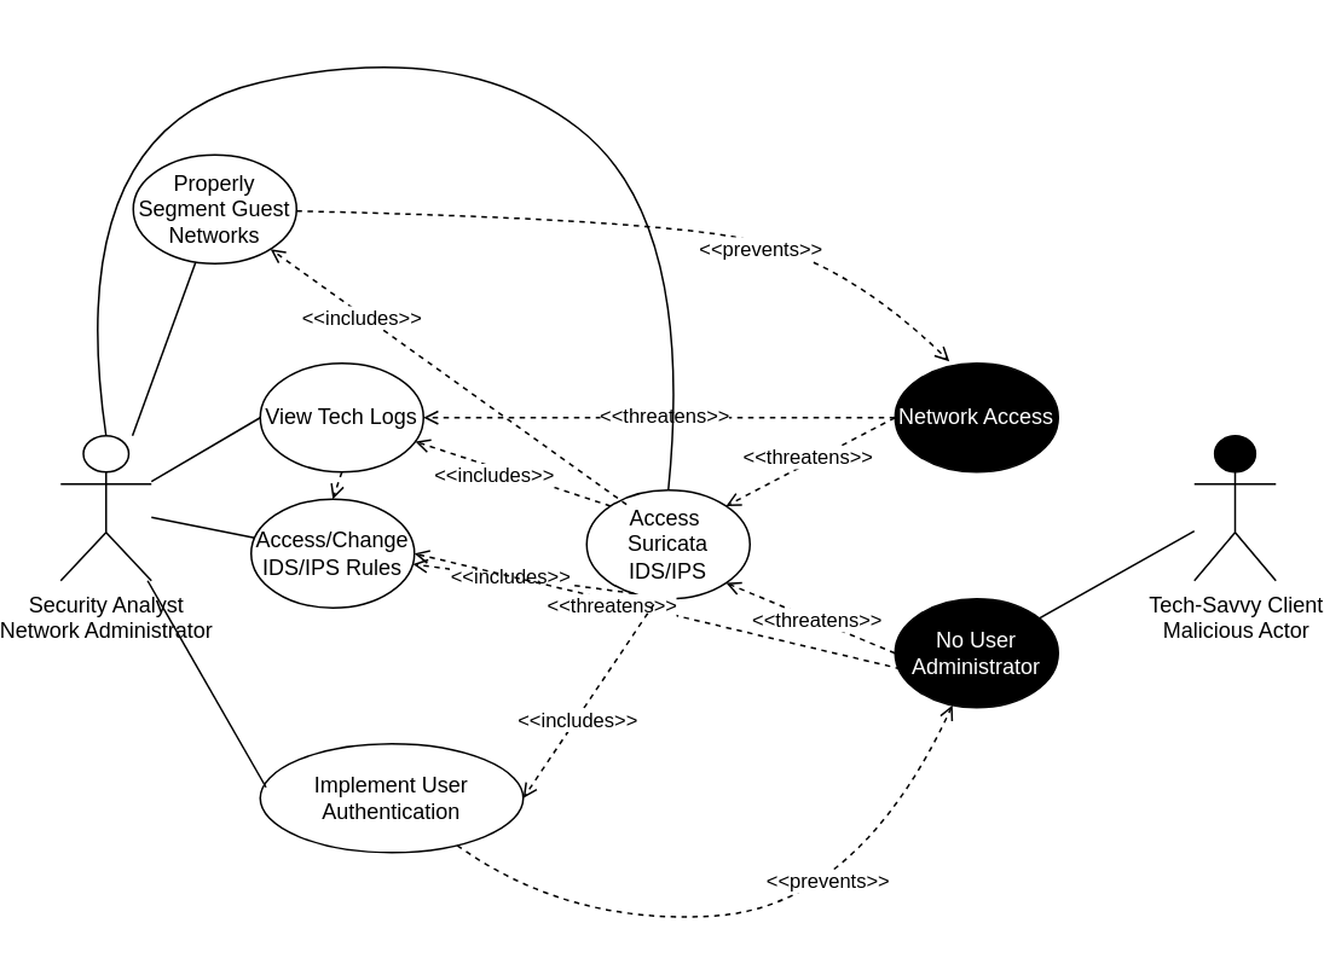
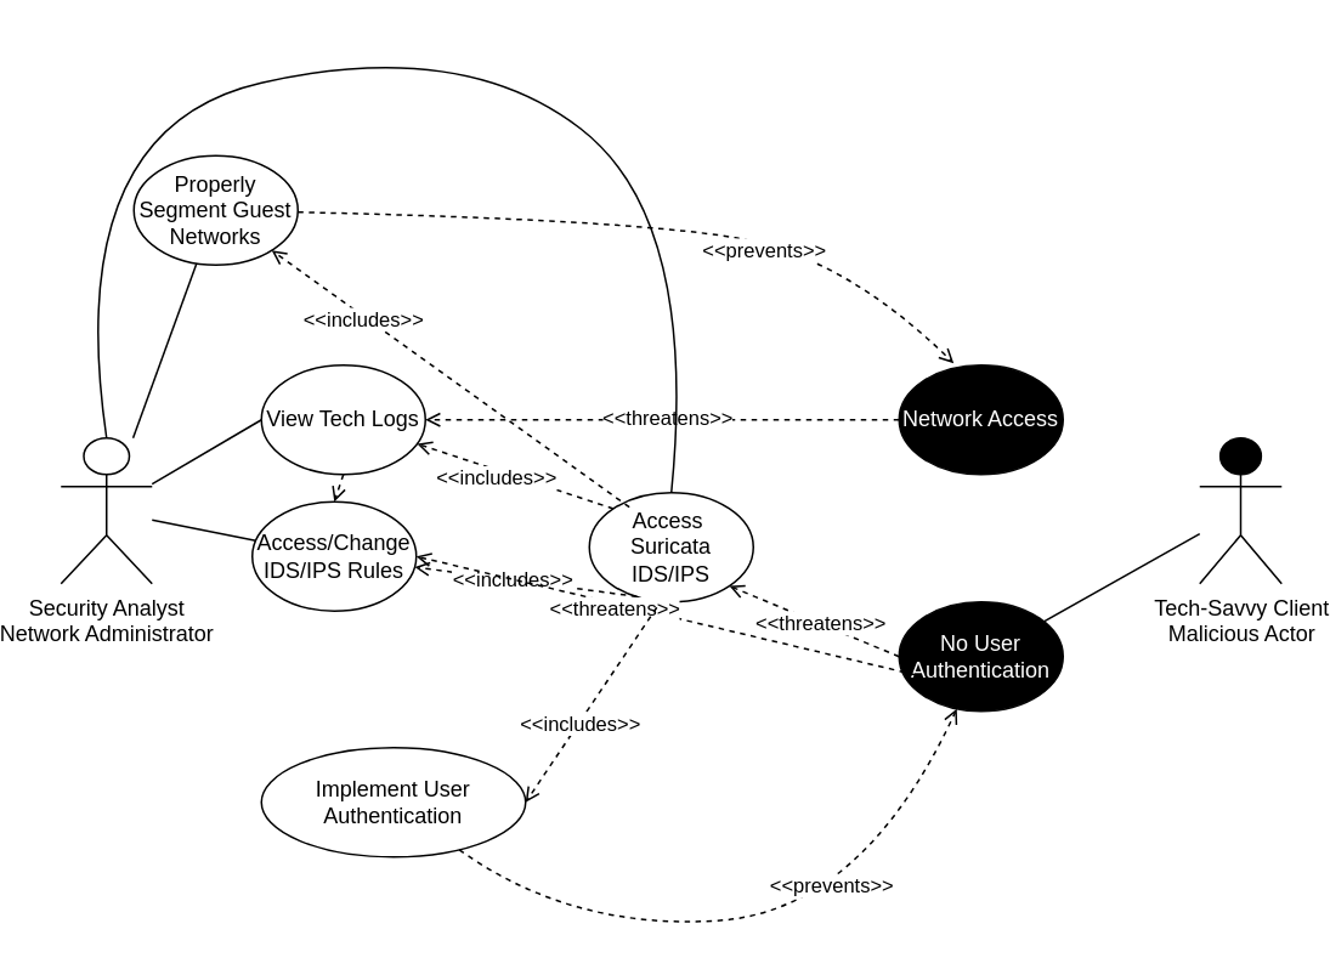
- <mxCell id="17" value="" style="endArrow=open;html=1;rounded=0;exitX=0;exitY=0.5;exitDx=0;exitDy=0;entryX=1;entryY=0;entryDx=0;entryDy=0;endFill=0;dashed=1;" edge="1" parent="1" source="13" target="2"><mxGeometry width="50" height="50" relative="1" as="geometry"><mxPoint x="330" y="390" as="sourcePoint" /><mxPoint x="380" y="340" as="targetPoint" /></mxGeometry></mxCell>
- <mxCell id="18" value="&amp;lt;&amp;lt;threatens&amp;gt;&amp;gt;" style="edgeLabel;html=1;align=center;verticalAlign=middle;resizable=0;points=[];" vertex="1" connectable="0" parent="17"><mxGeometry x="0.003" y="-3" relative="1" as="geometry"><mxPoint as="offset" /></mxGeometry></mxCell>
- <mxCell id="15" value="No User Administrator" style="ellipse;whiteSpace=wrap;html=1;fillColor=#000000;fontColor=#FFFFFF;" vertex="1" parent="1"><mxGeometry x="480" y="330" width="90" height="60" as="geometry" /></mxCell>
+ <mxCell id="15" value="No User Authentication" style="ellipse;whiteSpace=wrap;html=1;fillColor=#000000;fontColor=#FFFFFF;" vertex="1" parent="1"><mxGeometry x="480" y="330" width="90" height="60" as="geometry" /></mxCell>
- <mxCell id="28" value="" style="endArrow=none;html=1;rounded=0;entryX=0.022;entryY=0.4;entryDx=0;entryDy=0;entryPerimeter=0;" edge="1" parent="1" source="5" target="25"><mxGeometry width="50" height="50" relative="1" as="geometry"><mxPoint x="50" y="420" as="sourcePoint" /><mxPoint x="380" y="340" as="targetPoint" /></mxGeometry></mxCell>
